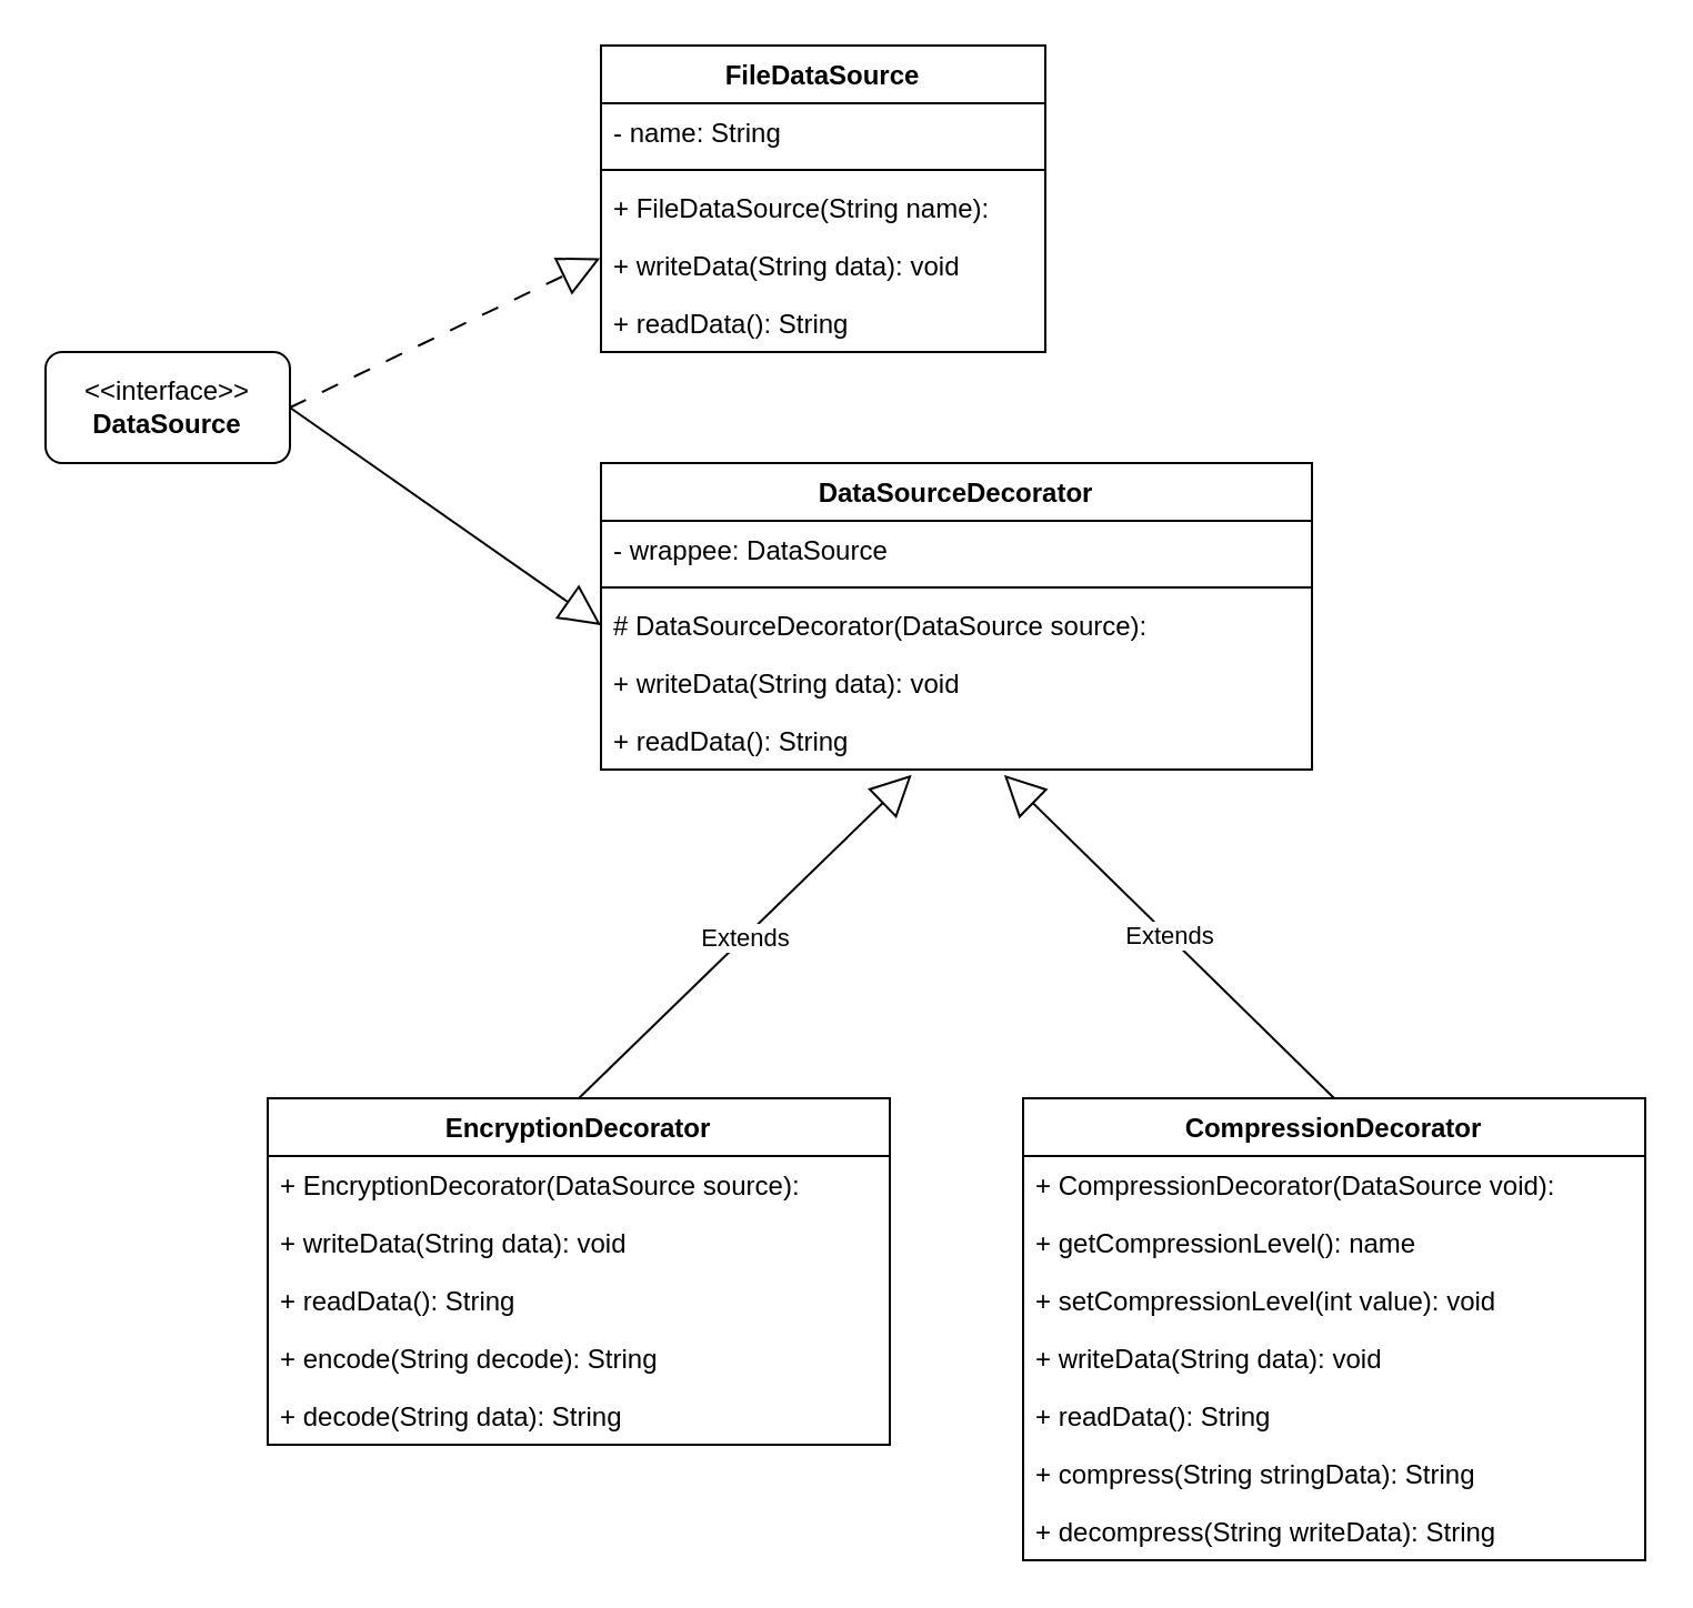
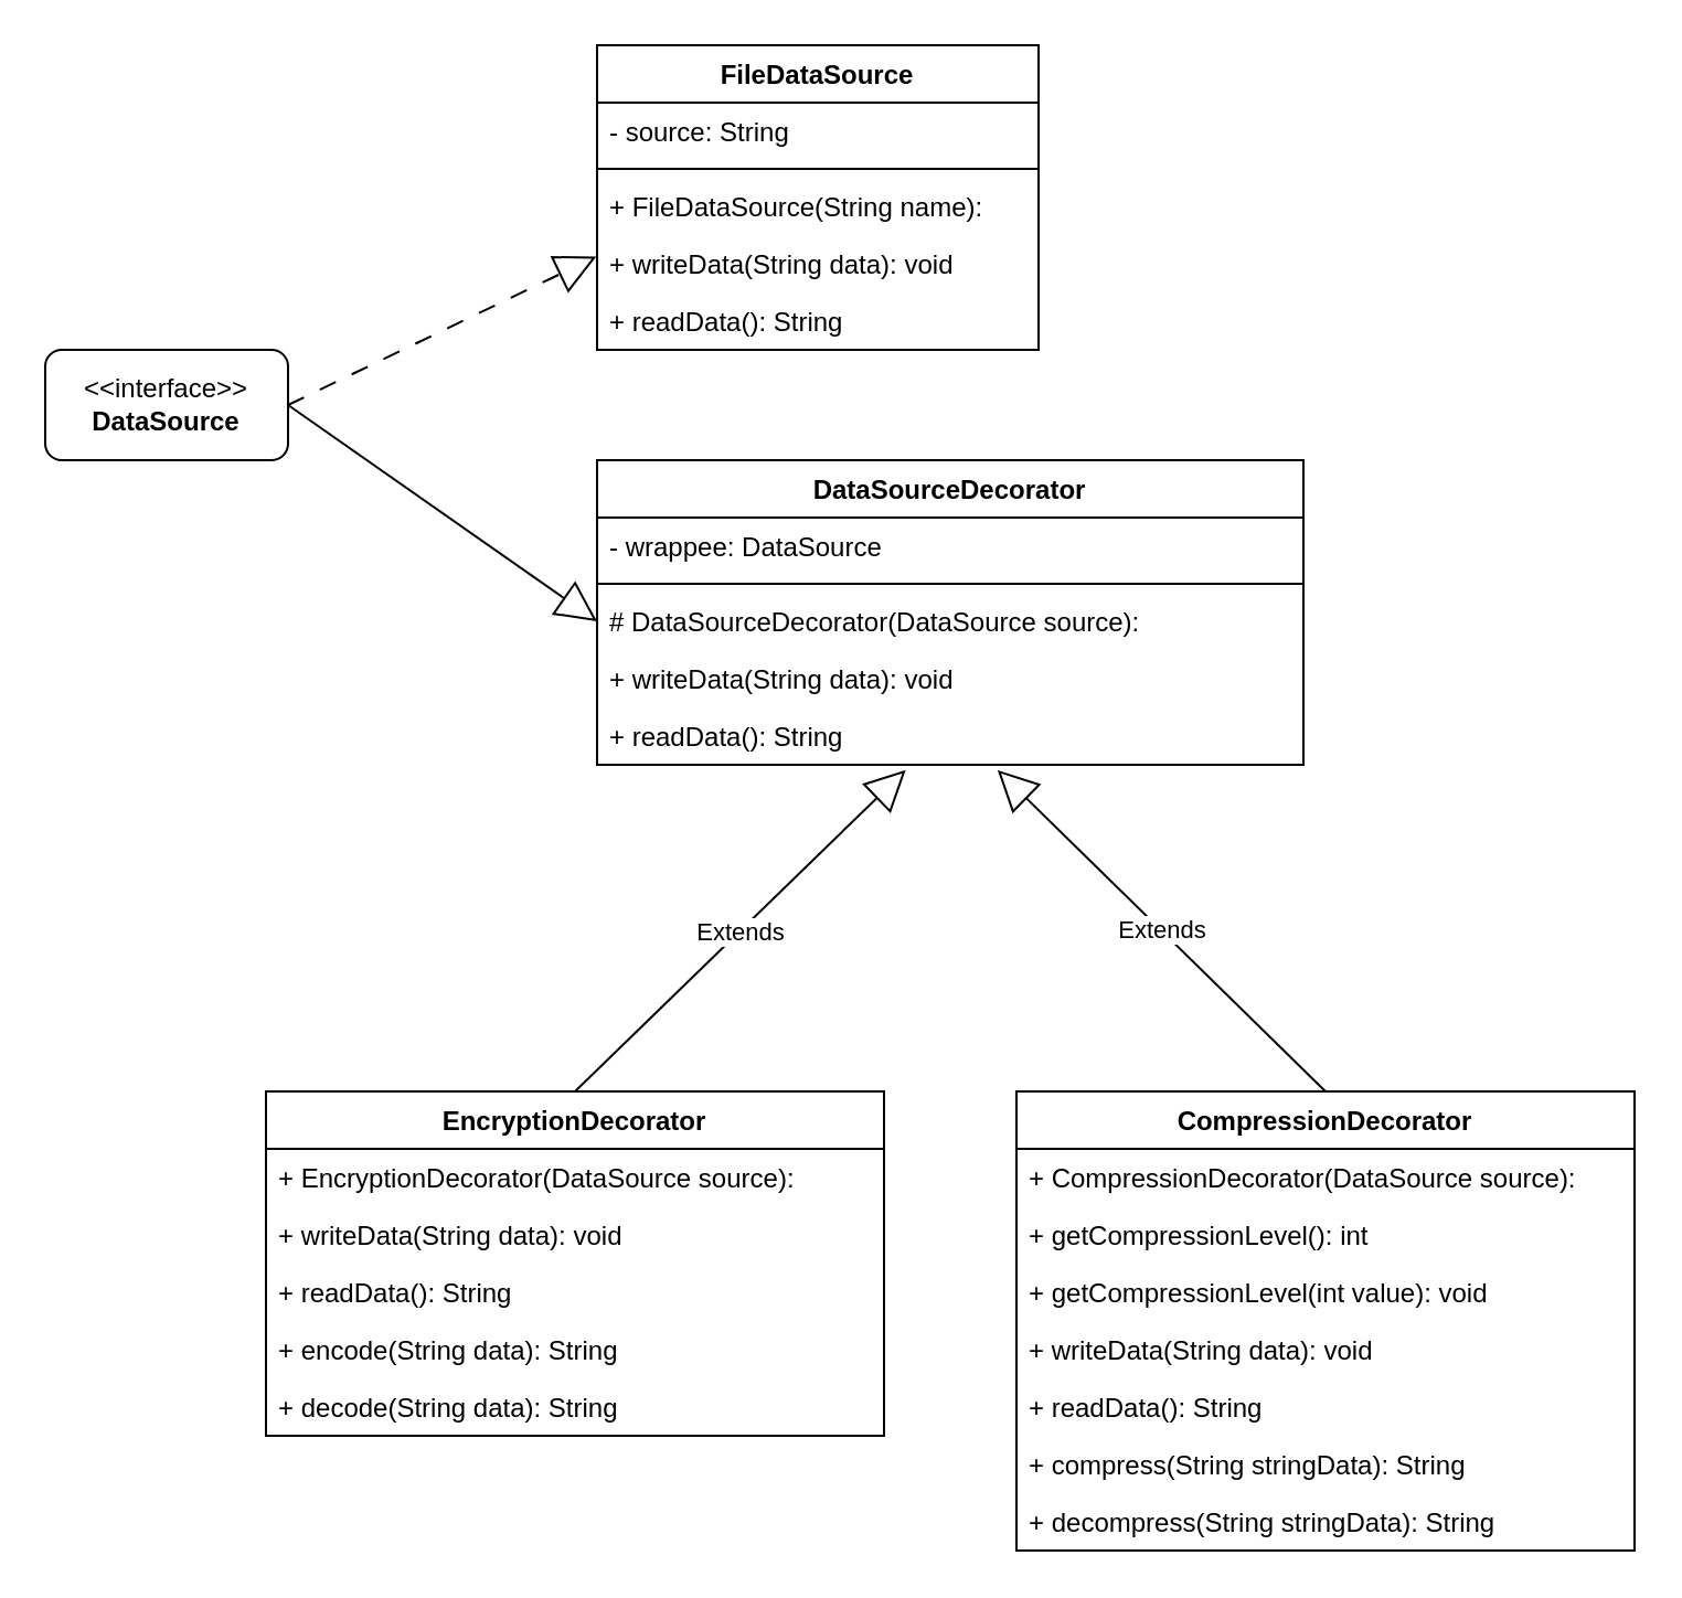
- <mxCell id="4" value="- name: String" style="text;strokeColor=none;fillColor=none;align=left;verticalAlign=top;spacingLeft=4;spacingRight=4;overflow=hidden;rotatable=0;points=[[0,0.5],[1,0.5]];portConstraint=eastwest;whiteSpace=wrap;html=1;" vertex="1" parent="3"><mxGeometry y="26" width="200" height="26" as="geometry" /></mxCell>
+ <mxCell id="4" value="- source: String" style="text;strokeColor=none;fillColor=none;align=left;verticalAlign=top;spacingLeft=4;spacingRight=4;overflow=hidden;rotatable=0;points=[[0,0.5],[1,0.5]];portConstraint=eastwest;whiteSpace=wrap;html=1;" vertex="1" parent="3"><mxGeometry y="26" width="200" height="26" as="geometry" /></mxCell>
- <mxCell id="25" value="+ CompressionDecorator(DataSource void): " style="text;strokeColor=none;fillColor=none;align=left;verticalAlign=top;spacingLeft=4;spacingRight=4;overflow=hidden;rotatable=0;points=[[0,0.5],[1,0.5]];portConstraint=eastwest;whiteSpace=wrap;html=1;" vertex="1" parent="24"><mxGeometry y="26" width="280" height="26" as="geometry" /></mxCell>
+ <mxCell id="25" value="+ CompressionDecorator(DataSource source): " style="text;strokeColor=none;fillColor=none;align=left;verticalAlign=top;spacingLeft=4;spacingRight=4;overflow=hidden;rotatable=0;points=[[0,0.5],[1,0.5]];portConstraint=eastwest;whiteSpace=wrap;html=1;" vertex="1" parent="24"><mxGeometry y="26" width="280" height="26" as="geometry" /></mxCell>
- <mxCell id="26" value="+ getCompressionLevel(): name" style="text;strokeColor=none;fillColor=none;align=left;verticalAlign=top;spacingLeft=4;spacingRight=4;overflow=hidden;rotatable=0;points=[[0,0.5],[1,0.5]];portConstraint=eastwest;whiteSpace=wrap;html=1;" vertex="1" parent="24"><mxGeometry y="52" width="280" height="26" as="geometry" /></mxCell>
+ <mxCell id="26" value="+ getCompressionLevel(): int" style="text;strokeColor=none;fillColor=none;align=left;verticalAlign=top;spacingLeft=4;spacingRight=4;overflow=hidden;rotatable=0;points=[[0,0.5],[1,0.5]];portConstraint=eastwest;whiteSpace=wrap;html=1;" vertex="1" parent="24"><mxGeometry y="52" width="280" height="26" as="geometry" /></mxCell>
- <mxCell id="27" value="+ setCompressionLevel(int value): void" style="text;strokeColor=none;fillColor=none;align=left;verticalAlign=top;spacingLeft=4;spacingRight=4;overflow=hidden;rotatable=0;points=[[0,0.5],[1,0.5]];portConstraint=eastwest;whiteSpace=wrap;html=1;" vertex="1" parent="24"><mxGeometry y="78" width="280" height="26" as="geometry" /></mxCell>
+ <mxCell id="27" value="+ getCompressionLevel(int value): void" style="text;strokeColor=none;fillColor=none;align=left;verticalAlign=top;spacingLeft=4;spacingRight=4;overflow=hidden;rotatable=0;points=[[0,0.5],[1,0.5]];portConstraint=eastwest;whiteSpace=wrap;html=1;" vertex="1" parent="24"><mxGeometry y="78" width="280" height="26" as="geometry" /></mxCell>
- <mxCell id="21" value="+ encode(String decode): String" style="text;strokeColor=none;fillColor=none;align=left;verticalAlign=top;spacingLeft=4;spacingRight=4;overflow=hidden;rotatable=0;points=[[0,0.5],[1,0.5]];portConstraint=eastwest;whiteSpace=wrap;html=1;" vertex="1" parent="17"><mxGeometry y="104" width="280" height="26" as="geometry" /></mxCell>
+ <mxCell id="21" value="+ encode(String data): String" style="text;strokeColor=none;fillColor=none;align=left;verticalAlign=top;spacingLeft=4;spacingRight=4;overflow=hidden;rotatable=0;points=[[0,0.5],[1,0.5]];portConstraint=eastwest;whiteSpace=wrap;html=1;" vertex="1" parent="17"><mxGeometry y="104" width="280" height="26" as="geometry" /></mxCell>
- <mxCell id="31" value="+ decompress(String writeData): String" style="text;strokeColor=none;fillColor=none;align=left;verticalAlign=top;spacingLeft=4;spacingRight=4;overflow=hidden;rotatable=0;points=[[0,0.5],[1,0.5]];portConstraint=eastwest;whiteSpace=wrap;html=1;" vertex="1" parent="24"><mxGeometry y="182" width="280" height="26" as="geometry" /></mxCell>
+ <mxCell id="31" value="+ decompress(String stringData): String" style="text;strokeColor=none;fillColor=none;align=left;verticalAlign=top;spacingLeft=4;spacingRight=4;overflow=hidden;rotatable=0;points=[[0,0.5],[1,0.5]];portConstraint=eastwest;whiteSpace=wrap;html=1;" vertex="1" parent="24"><mxGeometry y="182" width="280" height="26" as="geometry" /></mxCell>
